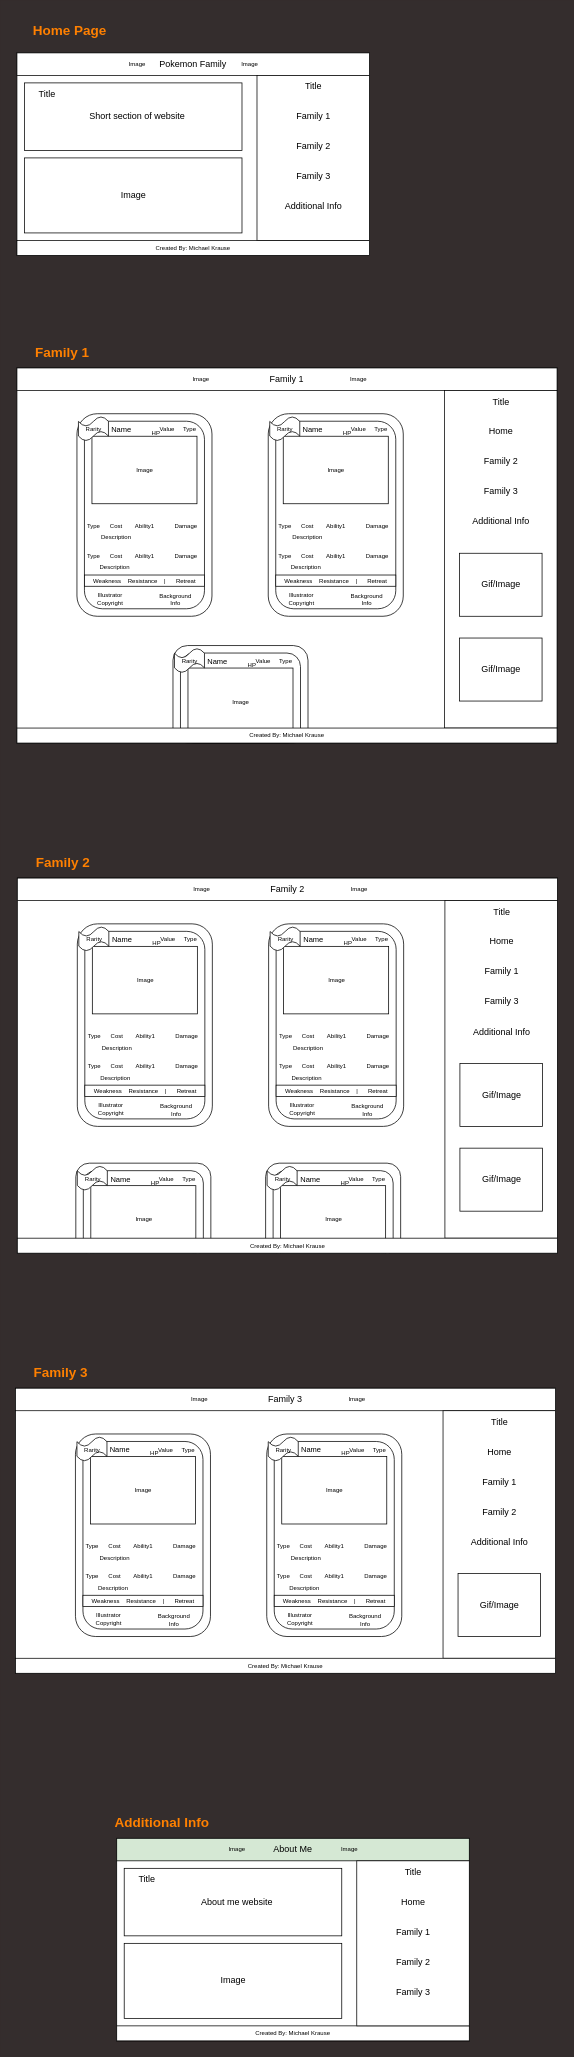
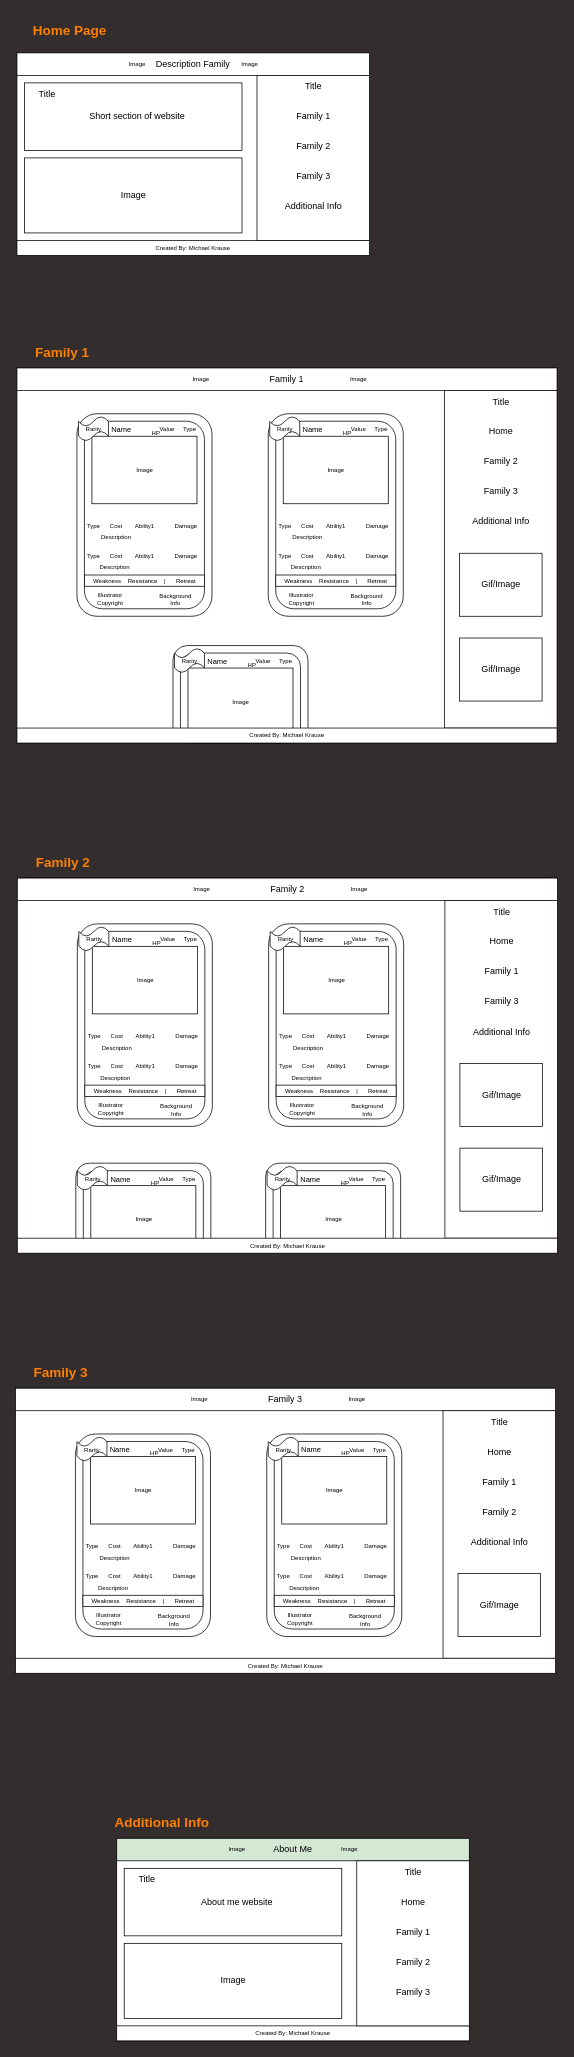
- <mxCell id="5" value="Pokemon Family" style="rounded=0;whiteSpace=wrap;html=1;" vertex="1" parent="1"><mxGeometry x="22" y="70" width="470" height="30" as="geometry" /></mxCell>
+ <mxCell id="5" value="Description Family" style="rounded=0;whiteSpace=wrap;html=1;" vertex="1" parent="1"><mxGeometry x="22" y="70" width="470" height="30" as="geometry" /></mxCell>
